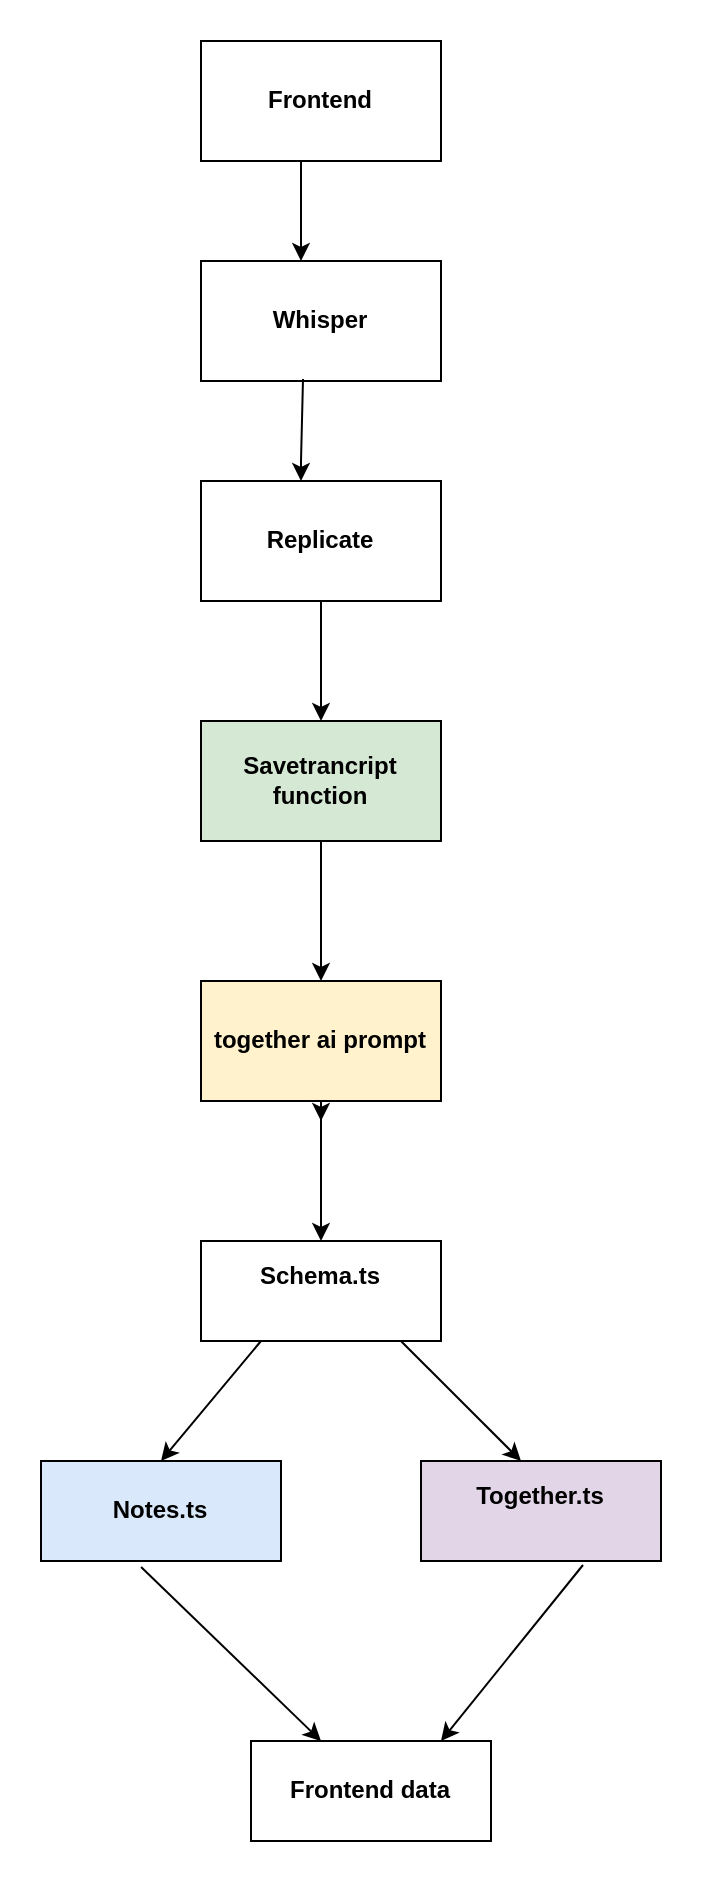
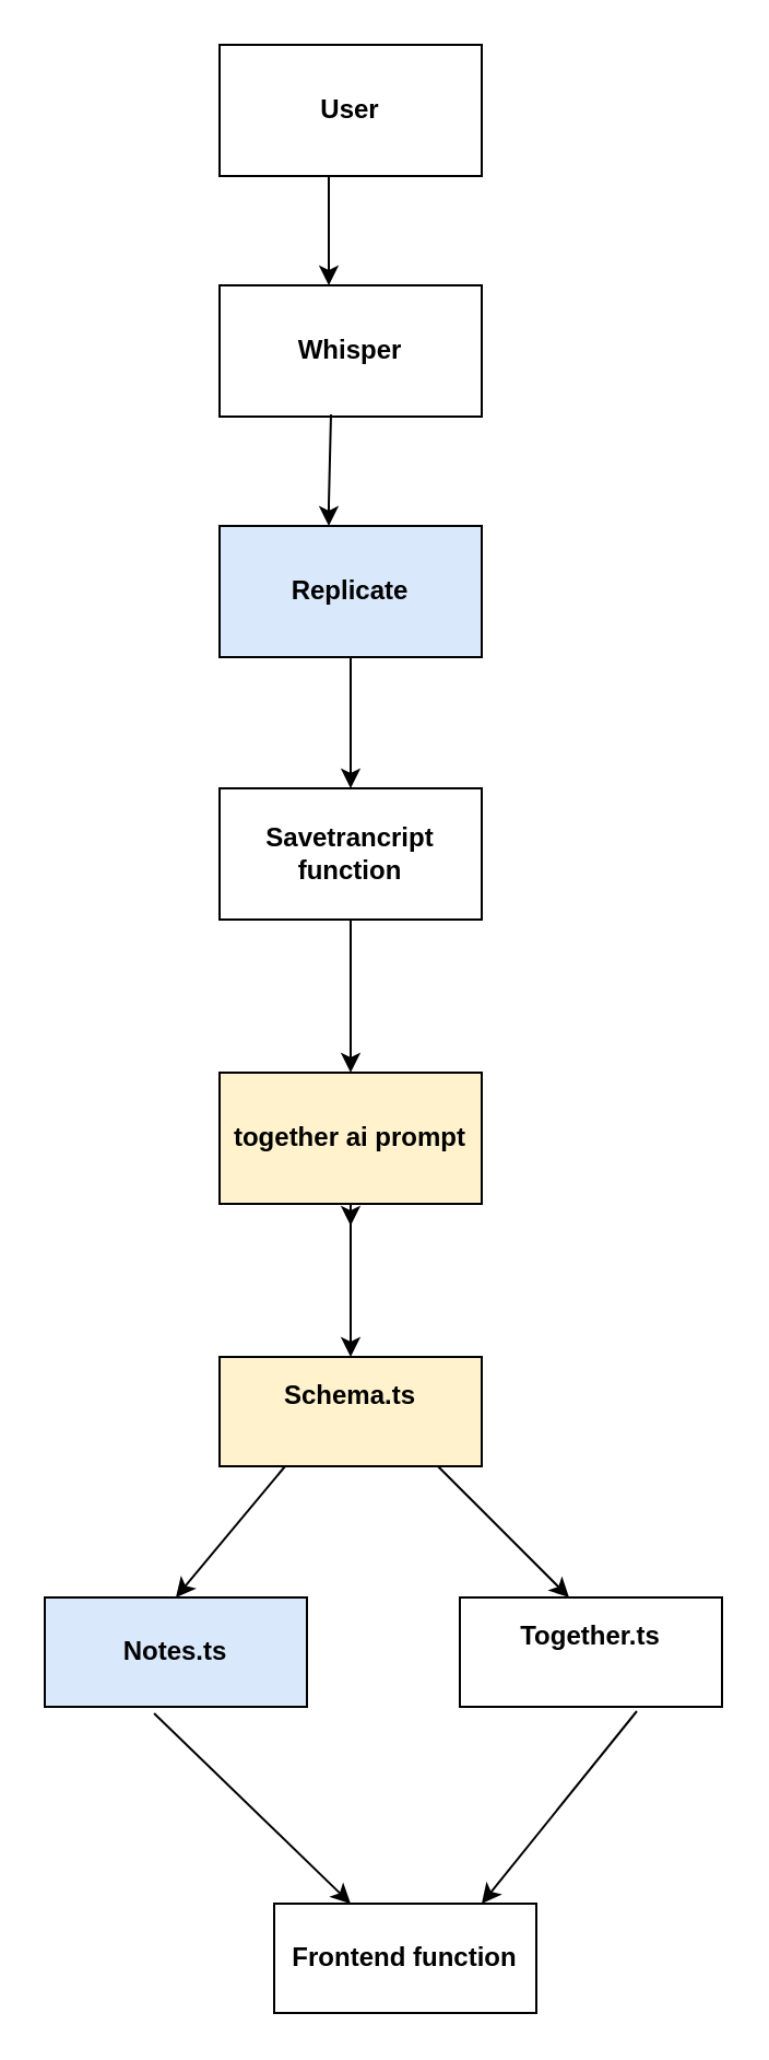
- <mxCell id="2" value="&lt;b&gt;Frontend&lt;/b&gt;" style="whiteSpace=wrap;html=1;" vertex="1" parent="1"><mxGeometry x="100" y="20" width="120" height="60" as="geometry" /></mxCell>
+ <mxCell id="2" value="&lt;b&gt;User&lt;/b&gt;" style="whiteSpace=wrap;html=1;" vertex="1" parent="1"><mxGeometry x="100" y="20" width="120" height="60" as="geometry" /></mxCell>
- <mxCell id="6" value="&lt;b&gt;Replicate&lt;/b&gt;" style="whiteSpace=wrap;html=1;" vertex="1" parent="1"><mxGeometry x="100" y="240" width="120" height="60" as="geometry" /></mxCell>
+ <mxCell id="6" value="&lt;b&gt;Replicate&lt;/b&gt;" style="whiteSpace=wrap;html=1;fillColor=#dae8fc;" vertex="1" parent="1"><mxGeometry x="100" y="240" width="120" height="60" as="geometry" /></mxCell>
- <mxCell id="8" value="&lt;b&gt;Savetrancript function&lt;/b&gt;" style="whiteSpace=wrap;html=1;fillColor=#d5e8d4;" vertex="1" parent="1"><mxGeometry x="100" y="360" width="120" height="60" as="geometry" /></mxCell>
+ <mxCell id="8" value="&lt;b&gt;Savetrancript function&lt;/b&gt;" style="whiteSpace=wrap;html=1;" vertex="1" parent="1"><mxGeometry x="100" y="360" width="120" height="60" as="geometry" /></mxCell>
- <mxCell id="13" value="&lt;div&gt;&lt;b&gt;Schema.ts&lt;/b&gt;&lt;/div&gt;&lt;div&gt;&lt;b&gt;&lt;br&gt;&lt;/b&gt;&lt;/div&gt;" style="whiteSpace=wrap;html=1;" vertex="1" parent="1"><mxGeometry x="100" y="620" width="120" height="50" as="geometry" /></mxCell>
+ <mxCell id="13" value="&lt;div&gt;&lt;b&gt;Schema.ts&lt;/b&gt;&lt;/div&gt;&lt;div&gt;&lt;b&gt;&lt;br&gt;&lt;/b&gt;&lt;/div&gt;" style="whiteSpace=wrap;html=1;fillColor=#fff2cc;" vertex="1" parent="1"><mxGeometry x="100" y="620" width="120" height="50" as="geometry" /></mxCell>
- <mxCell id="17" value="&lt;div&gt;&lt;b&gt;Together.ts&lt;/b&gt;&lt;/div&gt;&lt;div&gt;&lt;b&gt;&lt;br&gt;&lt;/b&gt;&lt;/div&gt;" style="whiteSpace=wrap;html=1;fillColor=#e1d5e7;" vertex="1" parent="1"><mxGeometry x="210" y="730" width="120" height="50" as="geometry" /></mxCell>
+ <mxCell id="17" value="&lt;div&gt;&lt;b&gt;Together.ts&lt;/b&gt;&lt;/div&gt;&lt;div&gt;&lt;b&gt;&lt;br&gt;&lt;/b&gt;&lt;/div&gt;" style="whiteSpace=wrap;html=1;" vertex="1" parent="1"><mxGeometry x="210" y="730" width="120" height="50" as="geometry" /></mxCell>
- <mxCell id="20" value="&lt;b&gt;Frontend data&lt;/b&gt;" style="whiteSpace=wrap;html=1;" vertex="1" parent="1"><mxGeometry x="125" y="870" width="120" height="50" as="geometry" /></mxCell>
+ <mxCell id="20" value="&lt;b&gt;Frontend function&lt;/b&gt;" style="whiteSpace=wrap;html=1;" vertex="1" parent="1"><mxGeometry x="125" y="870" width="120" height="50" as="geometry" /></mxCell>
